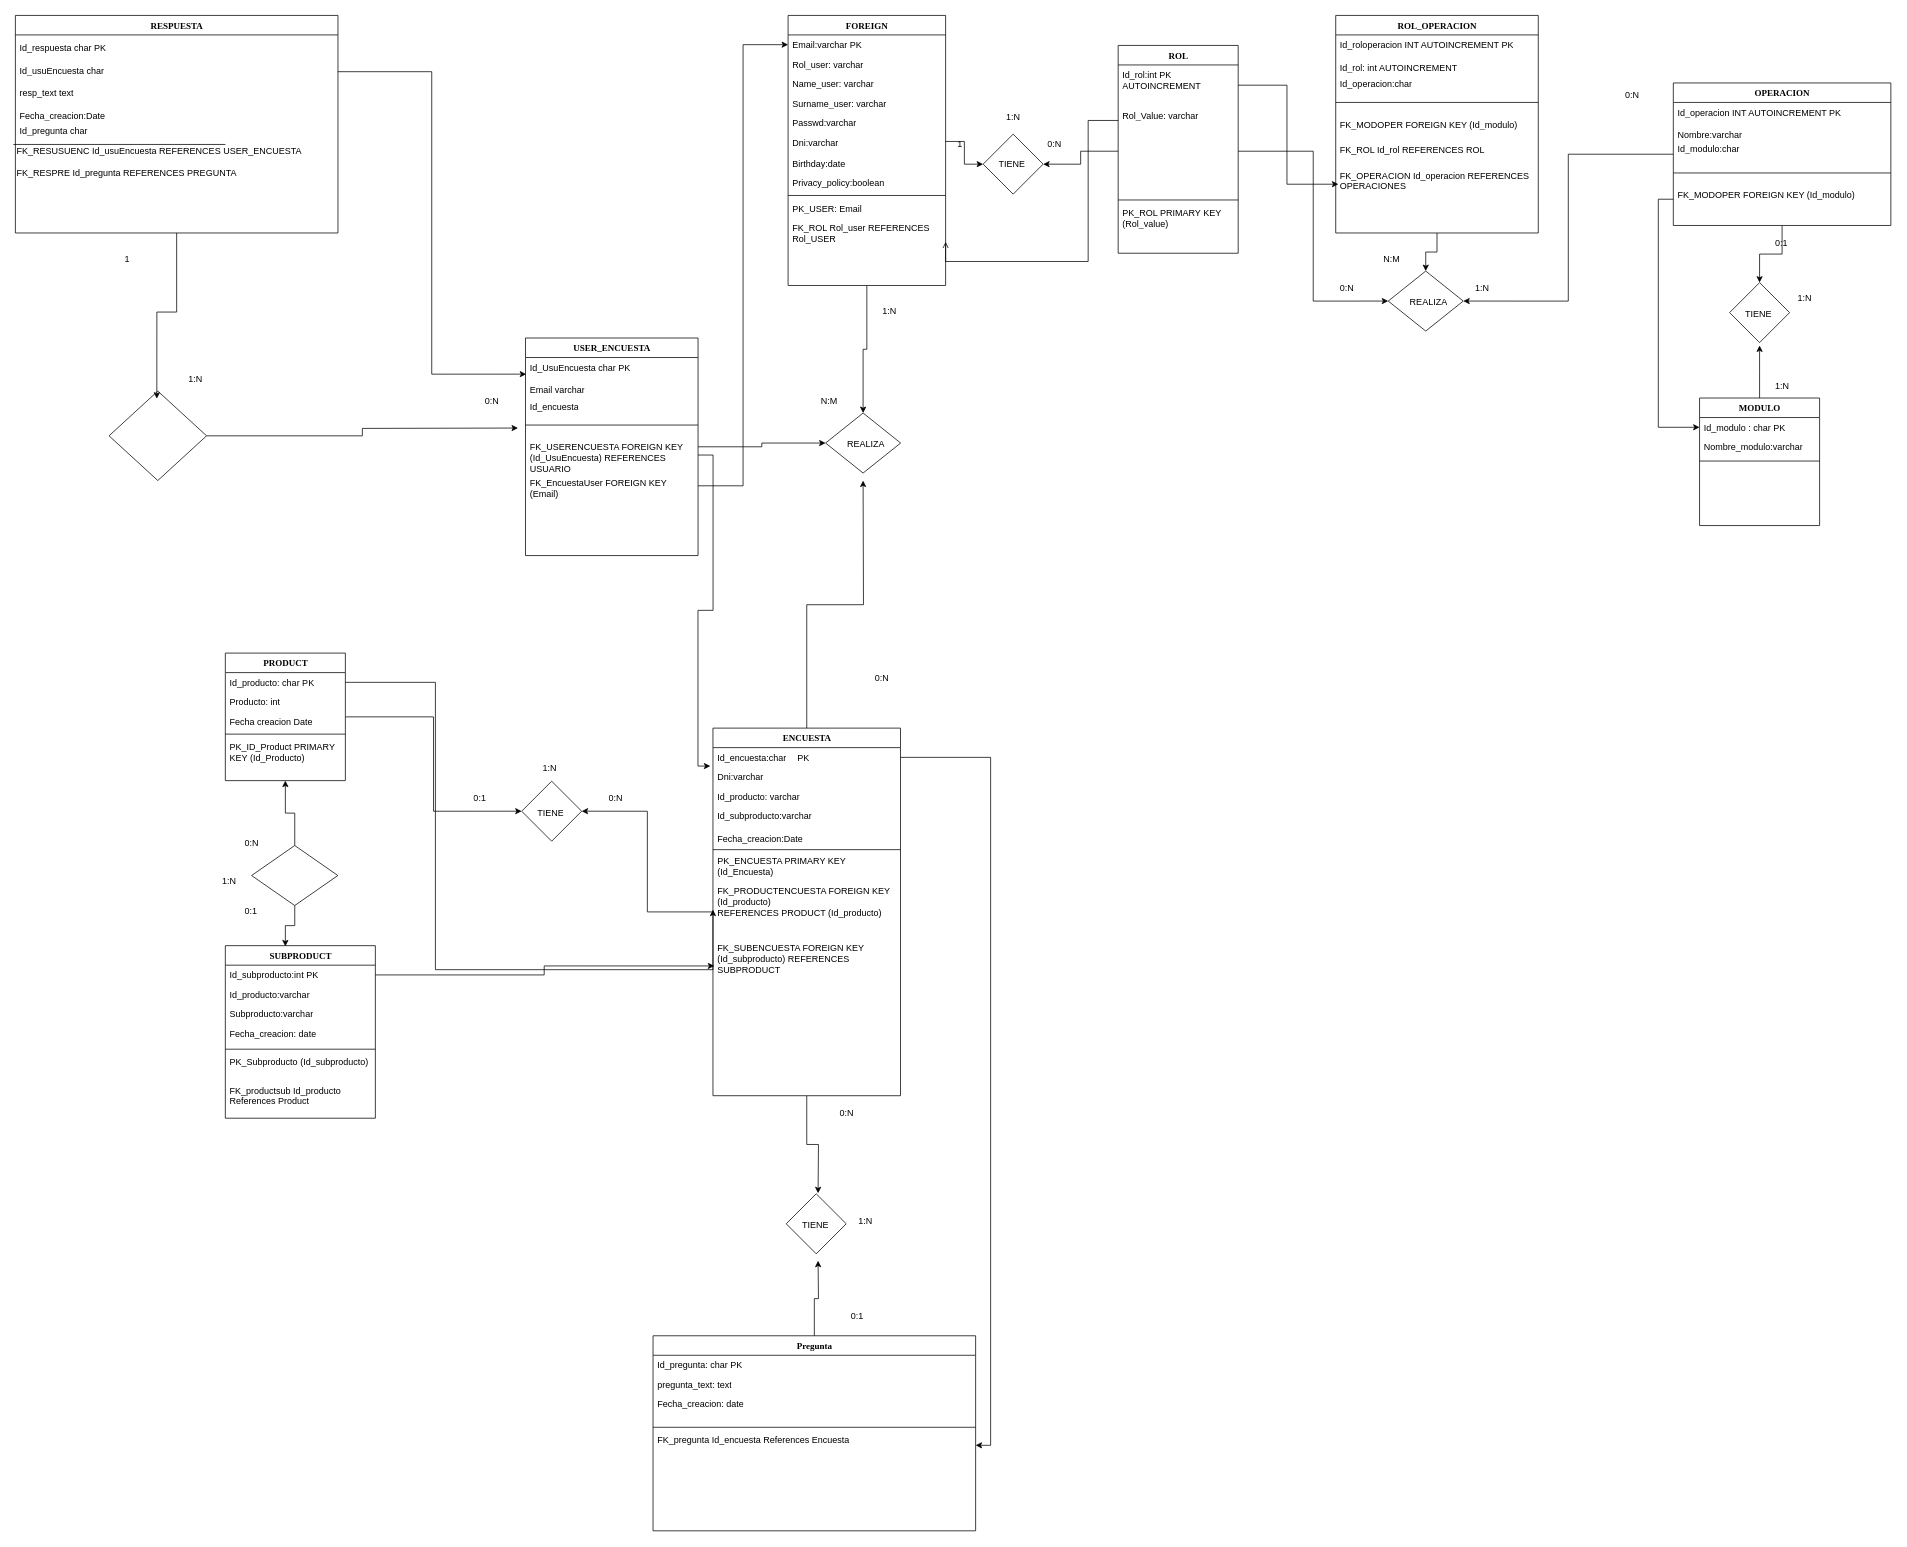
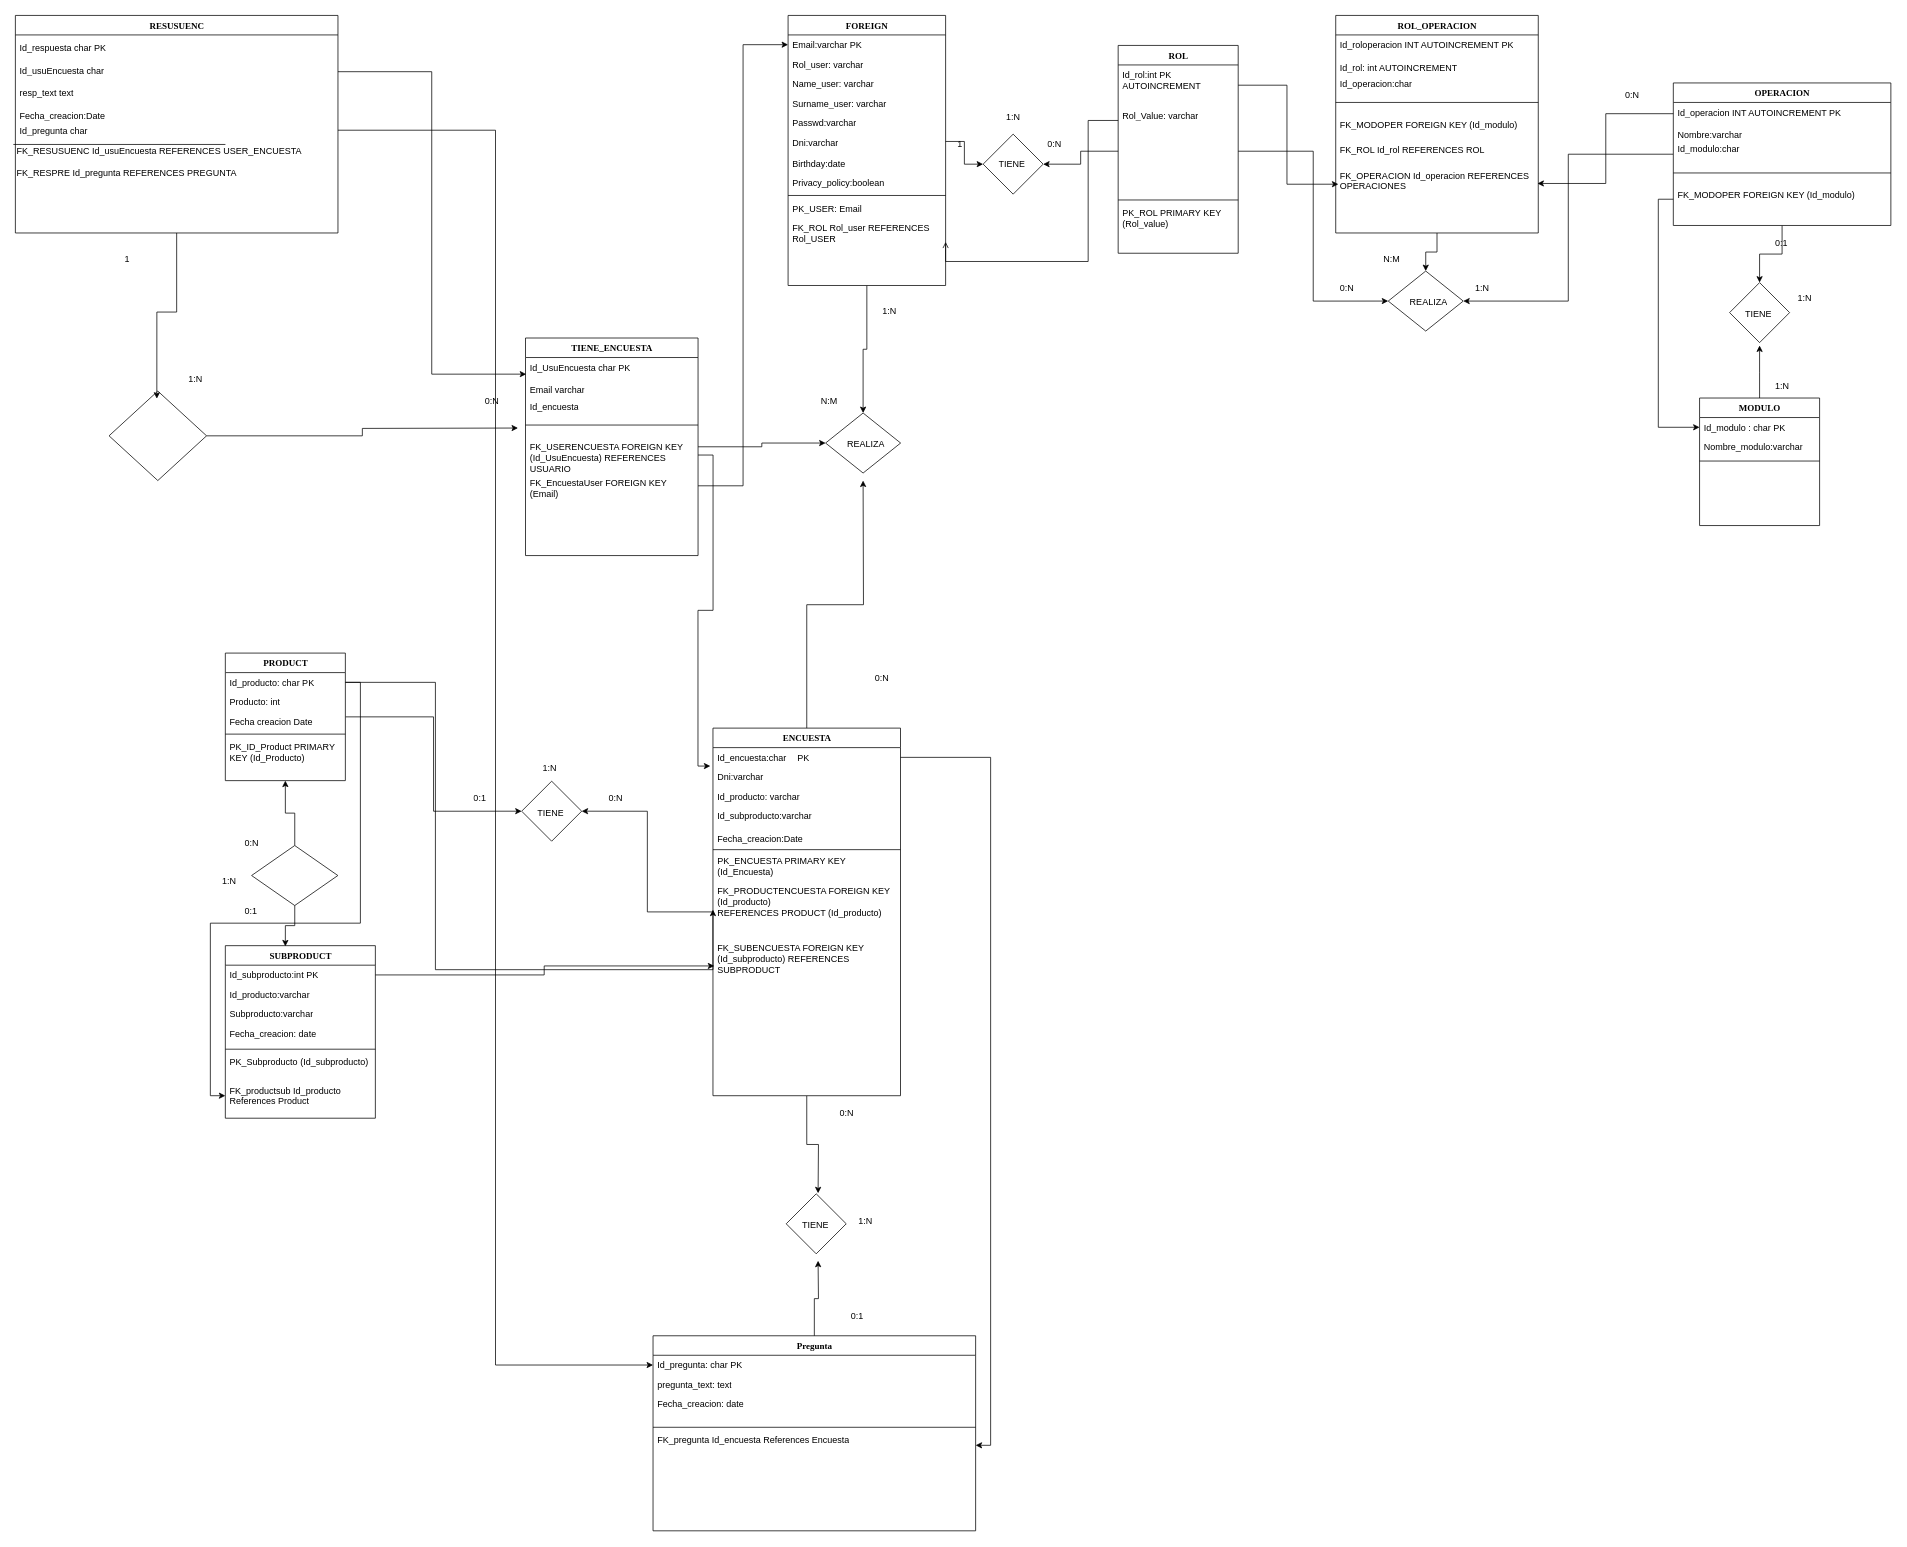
- <mxCell id="144" value="RESPUESTA" style="swimlane;html=1;fontStyle=1;align=center;verticalAlign=top;childLayout=stackLayout;horizontal=1;startSize=26;horizontalStack=0;resizeParent=1;resizeLast=0;collapsible=1;marginBottom=0;swimlaneFillColor=#ffffff;rounded=0;shadow=0;comic=0;labelBackgroundColor=none;strokeWidth=1;fillColor=none;fontFamily=Verdana;fontSize=12" vertex="1" parent="1"><mxGeometry x="20" y="20" width="430" height="290" as="geometry"><mxRectangle x="430" y="83" width="100" height="30" as="alternateBounds" /></mxGeometry></mxCell>
+ <mxCell id="144" value="RESUSUENC" style="swimlane;html=1;fontStyle=1;align=center;verticalAlign=top;childLayout=stackLayout;horizontal=1;startSize=26;horizontalStack=0;resizeParent=1;resizeLast=0;collapsible=1;marginBottom=0;swimlaneFillColor=#ffffff;rounded=0;shadow=0;comic=0;labelBackgroundColor=none;strokeWidth=1;fillColor=none;fontFamily=Verdana;fontSize=12" vertex="1" parent="1"><mxGeometry x="20" y="20" width="430" height="290" as="geometry"><mxRectangle x="430" y="83" width="100" height="30" as="alternateBounds" /></mxGeometry></mxCell>
+ <mxCell id="97" style="edgeStyle=orthogonalEdgeStyle;rounded=0;orthogonalLoop=1;jettySize=auto;html=1;entryX=0.996;entryY=0.706;entryDx=0;entryDy=0;entryPerimeter=0;" edge="1" parent="1" source="69" target="84"><mxGeometry relative="1" as="geometry" /></mxCell>
- <mxCell id="115" value="USER_ENCUESTA" style="swimlane;html=1;fontStyle=1;align=center;verticalAlign=top;childLayout=stackLayout;horizontal=1;startSize=26;horizontalStack=0;resizeParent=1;resizeLast=0;collapsible=1;marginBottom=0;swimlaneFillColor=#ffffff;rounded=0;shadow=0;comic=0;labelBackgroundColor=none;strokeWidth=1;fillColor=none;fontFamily=Verdana;fontSize=12" vertex="1" parent="1"><mxGeometry x="700" y="450" width="230" height="290" as="geometry"><mxRectangle x="430" y="83" width="100" height="30" as="alternateBounds" /></mxGeometry></mxCell>
+ <mxCell id="115" value="TIENE_ENCUESTA" style="swimlane;html=1;fontStyle=1;align=center;verticalAlign=top;childLayout=stackLayout;horizontal=1;startSize=26;horizontalStack=0;resizeParent=1;resizeLast=0;collapsible=1;marginBottom=0;swimlaneFillColor=#ffffff;rounded=0;shadow=0;comic=0;labelBackgroundColor=none;strokeWidth=1;fillColor=none;fontFamily=Verdana;fontSize=12" vertex="1" parent="1"><mxGeometry x="700" y="450" width="230" height="290" as="geometry"><mxRectangle x="430" y="83" width="100" height="30" as="alternateBounds" /></mxGeometry></mxCell>
+ <mxCell id="161" style="edgeStyle=orthogonalEdgeStyle;rounded=0;orthogonalLoop=1;jettySize=auto;html=1;entryX=0;entryY=0.5;entryDx=0;entryDy=0;" edge="1" parent="1" source="150" target="132"><mxGeometry relative="1" as="geometry" /></mxCell>
+ <mxCell id="51" style="edgeStyle=orthogonalEdgeStyle;rounded=0;orthogonalLoop=1;jettySize=auto;html=1;entryX=0;entryY=0.5;entryDx=0;entryDy=0;" parent="1" source="18" target="31" edge="1"><mxGeometry relative="1" as="geometry"><Array as="points"><mxPoint x="479.86" y="909" /><mxPoint x="479.86" y="1230" /><mxPoint x="279.86" y="1230" /><mxPoint x="279.86" y="1460" /></Array></mxGeometry></mxCell>
